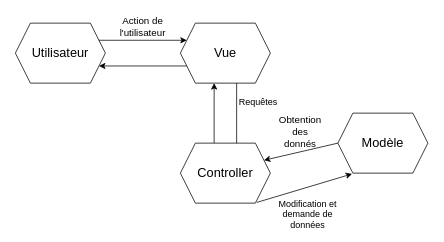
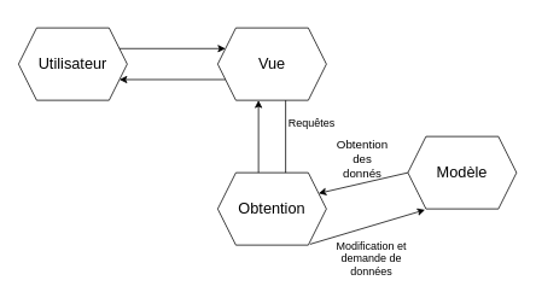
- <mxCell id="12" value="&lt;div style=&quot;font-size: 13px;&quot;&gt;&lt;font style=&quot;font-size: 13px;&quot;&gt;Action de &lt;br&gt;&lt;/font&gt;&lt;/div&gt;&lt;div style=&quot;font-size: 13px;&quot;&gt;&lt;font style=&quot;font-size: 13px;&quot;&gt;l'utilisateur&lt;font style=&quot;font-size: 13px;&quot;&gt;&lt;br&gt;&lt;/font&gt;&lt;/font&gt;&lt;/div&gt;" style="text;html=1;strokeColor=none;fillColor=none;align=center;verticalAlign=middle;whiteSpace=wrap;rounded=0;" vertex="1" parent="1"><mxGeometry x="160" y="20" width="60" height="30" as="geometry" /></mxCell>
- <mxCell id="4" value="&lt;font style=&quot;font-size: 17px;&quot;&gt;Controller&lt;/font&gt;" style="shape=hexagon;perimeter=hexagonPerimeter2;whiteSpace=wrap;html=1;fixedSize=1;" vertex="1" parent="1"><mxGeometry x="240" y="190" width="120" height="80" as="geometry" /></mxCell>
+ <mxCell id="4" value="&lt;font style=&quot;font-size: 17px;&quot;&gt;Obtention&lt;/font&gt;" style="shape=hexagon;perimeter=hexagonPerimeter2;whiteSpace=wrap;html=1;fixedSize=1;" vertex="1" parent="1"><mxGeometry x="240" y="190" width="120" height="80" as="geometry" /></mxCell>
